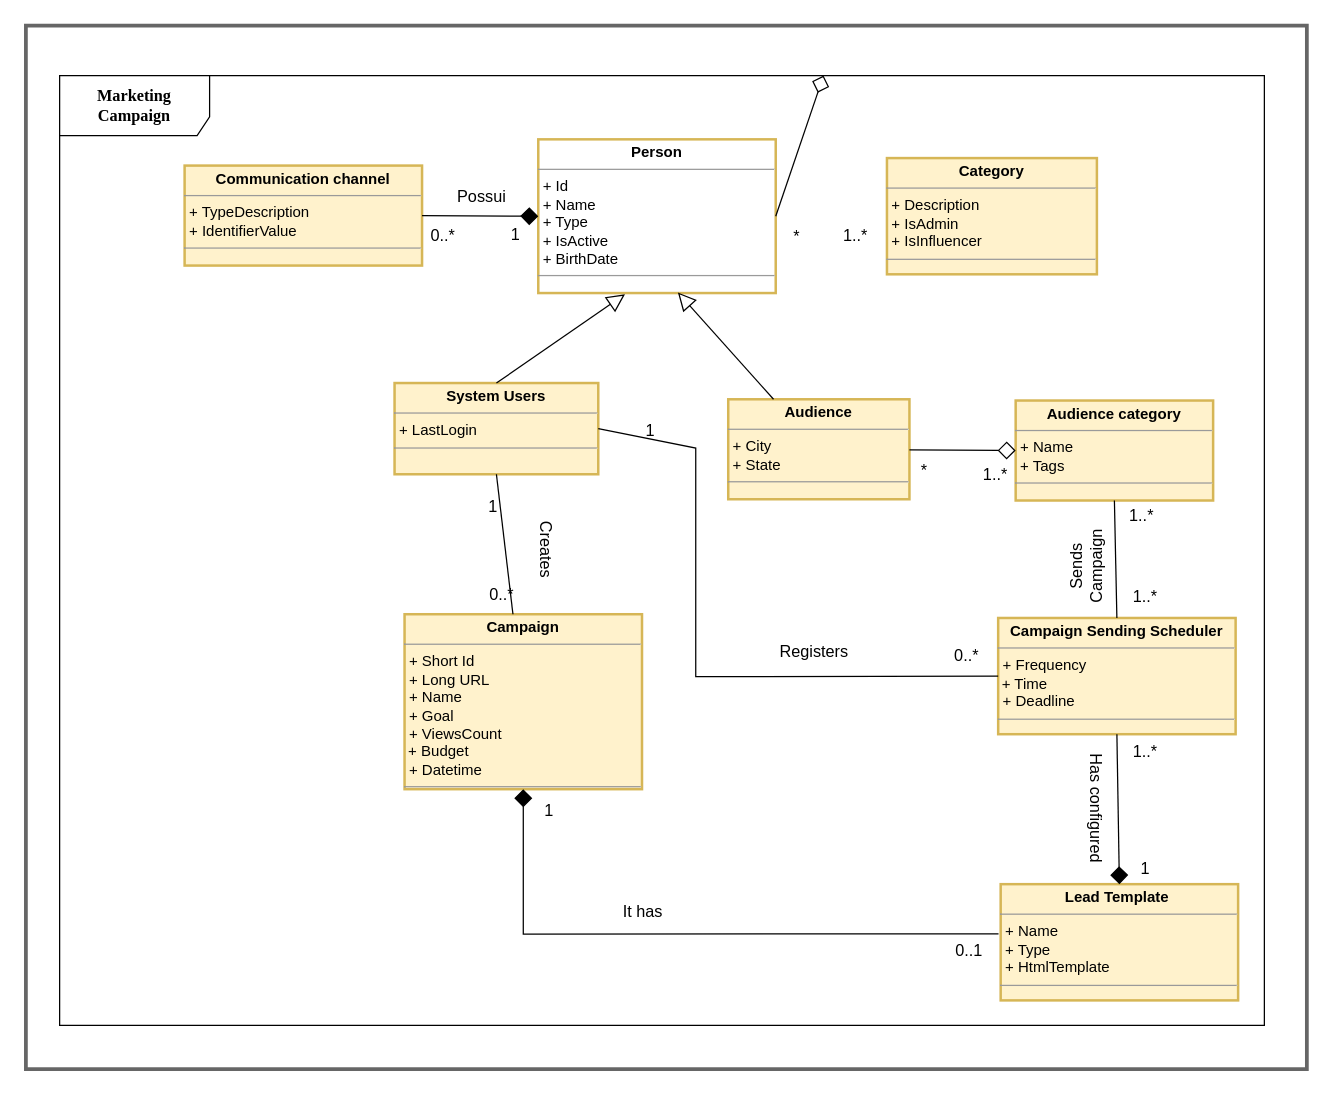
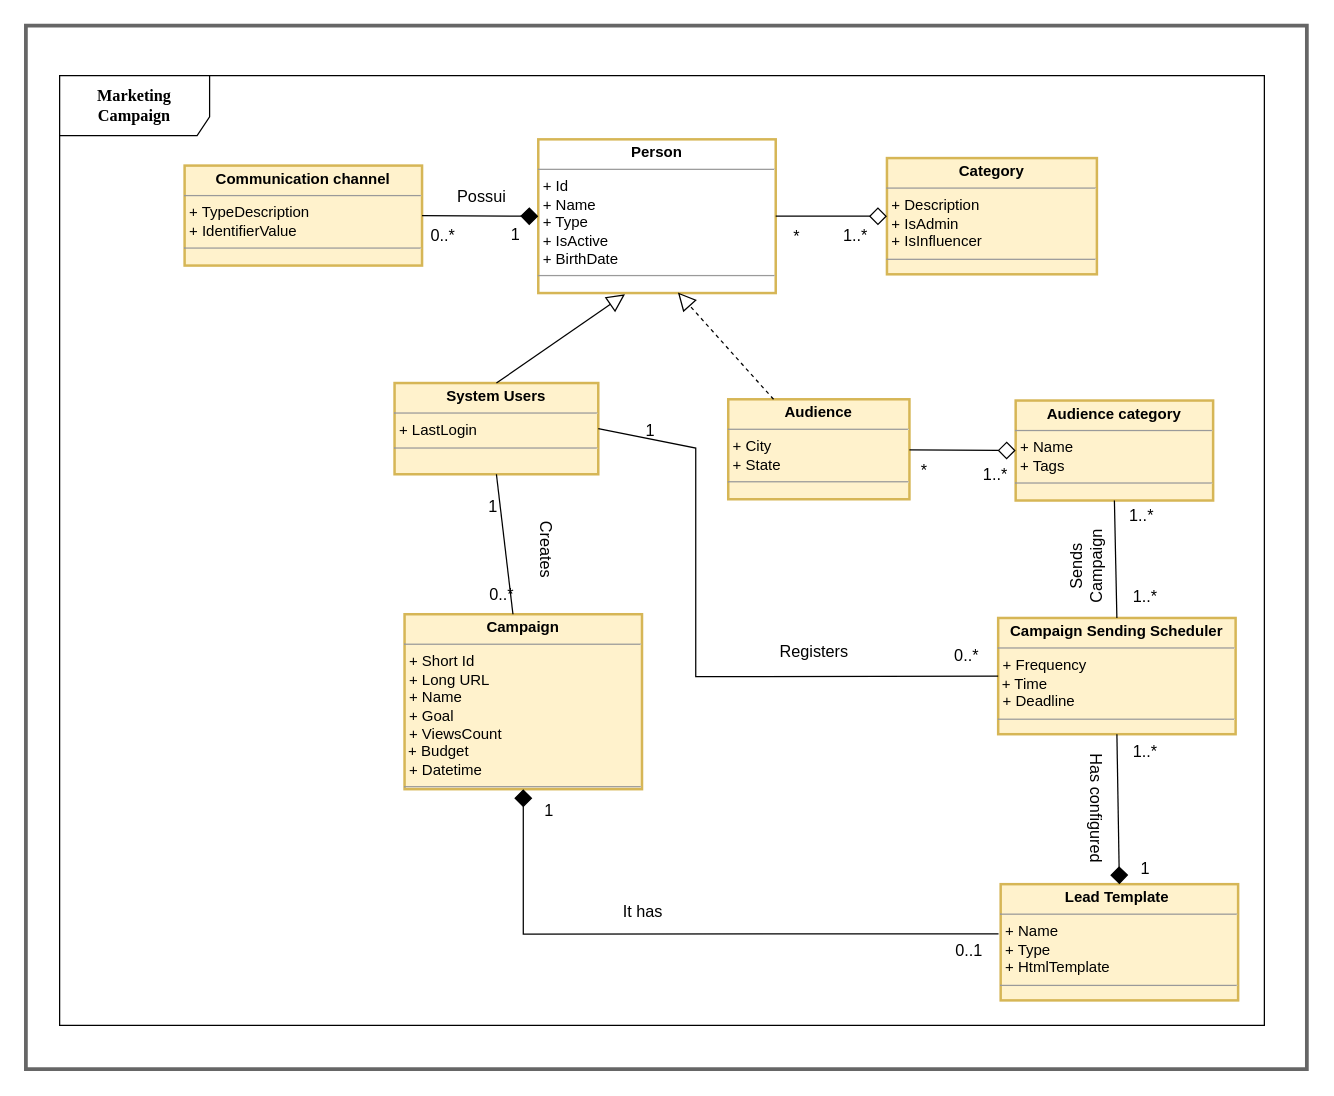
- <mxCell id="15" value="" style="endArrow=diamond;html=1;strokeWidth=1;rounded=0;strokeColor=default;exitX=1;exitY=0.5;exitDx=0;exitDy=0;endFill=0;endSize=12;startArrow=none;startFill=0;targetPerimeterSpacing=0;startSize=12;" parent="1" source="5" target="3" edge="1"><mxGeometry width="50" height="50" relative="1" as="geometry"><mxPoint x="796.78" y="315.49" as="sourcePoint" /><mxPoint x="754" y="229.998" as="targetPoint" /></mxGeometry></mxCell>
+ <mxCell id="15" value="" style="endArrow=diamond;html=1;strokeWidth=1;rounded=0;strokeColor=default;entryX=0;entryY=0.5;entryDx=0;entryDy=0;exitX=1;exitY=0.5;exitDx=0;exitDy=0;endFill=0;endSize=12;startArrow=none;startFill=0;targetPerimeterSpacing=0;startSize=12;" parent="1" source="5" target="4" edge="1"><mxGeometry width="50" height="50" relative="1" as="geometry"><mxPoint x="796.78" y="315.49" as="sourcePoint" /><mxPoint x="754" y="229.998" as="targetPoint" /></mxGeometry></mxCell>
- <mxCell id="14" value="" style="endArrow=block;html=1;strokeWidth=1;rounded=0;strokeColor=default;entryX=0.588;entryY=0.996;entryDx=0;entryDy=0;exitX=0.25;exitY=0;exitDx=0;exitDy=0;endFill=0;endSize=12;entryPerimeter=0;" parent="1" source="10" target="5" edge="1"><mxGeometry width="50" height="50" relative="1" as="geometry"><mxPoint x="426" y="331" as="sourcePoint" /><mxPoint x="525" y="234" as="targetPoint" /></mxGeometry></mxCell>
+ <mxCell id="14" value="" style="endArrow=block;html=1;strokeWidth=1;rounded=0;strokeColor=default;entryX=0.588;entryY=0.996;entryDx=0;entryDy=0;exitX=0.25;exitY=0;exitDx=0;exitDy=0;endFill=0;endSize=12;entryPerimeter=0;dashed=1;" parent="1" source="10" target="5" edge="1"><mxGeometry width="50" height="50" relative="1" as="geometry"><mxPoint x="426" y="331" as="sourcePoint" /><mxPoint x="525" y="234" as="targetPoint" /></mxGeometry></mxCell>
